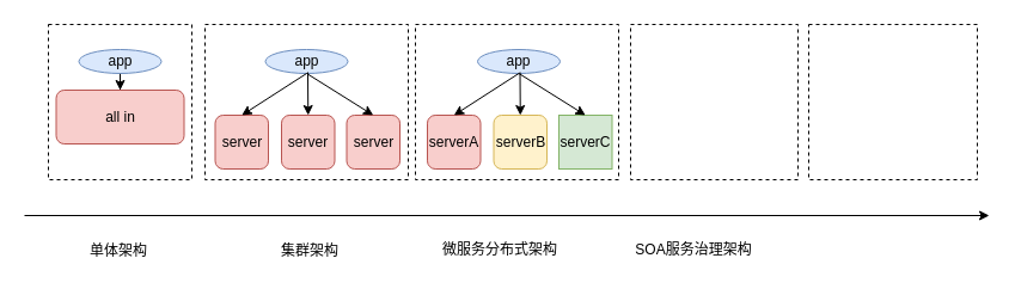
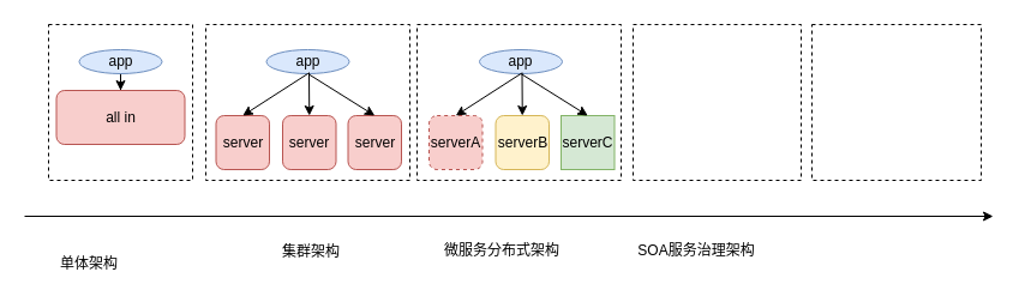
- <mxCell id="22" value="serverA" style="rounded=1;whiteSpace=wrap;html=1;fillColor=#f8cecc;strokeColor=#b85450;" vertex="1" parent="1"><mxGeometry x="357" y="96" width="44.5" height="45" as="geometry" /></mxCell>
+ <mxCell id="22" value="serverA" style="rounded=1;whiteSpace=wrap;html=1;fillColor=#f8cecc;strokeColor=#b85450;dashed=1;" vertex="1" parent="1"><mxGeometry x="357" y="96" width="44.5" height="45" as="geometry" /></mxCell>
- <mxCell id="7" value="单体架构" style="text;html=1;strokeColor=none;fillColor=none;align=center;verticalAlign=middle;whiteSpace=wrap;rounded=0;" vertex="1" parent="1"><mxGeometry x="69" y="200" width="60" height="20" as="geometry" /></mxCell>
+ <mxCell id="7" value="单体架构" style="text;html=1;strokeColor=none;fillColor=none;align=center;verticalAlign=middle;whiteSpace=wrap;rounded=0;" vertex="1" parent="1"><mxGeometry x="44" y="210" width="60" height="20" as="geometry" /></mxCell>
